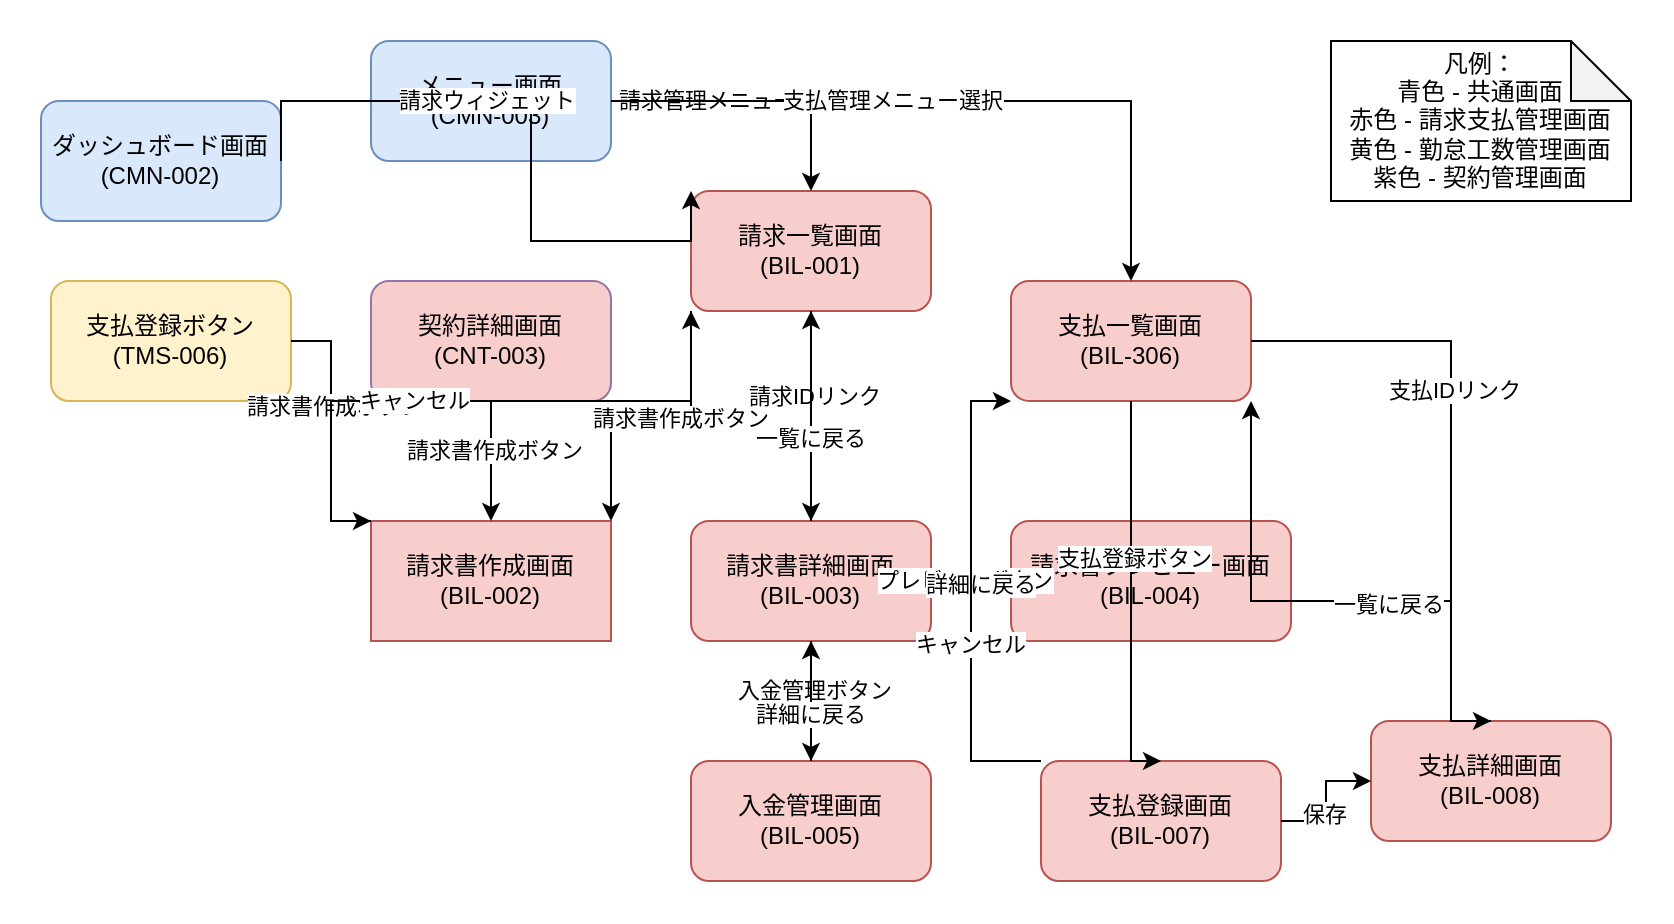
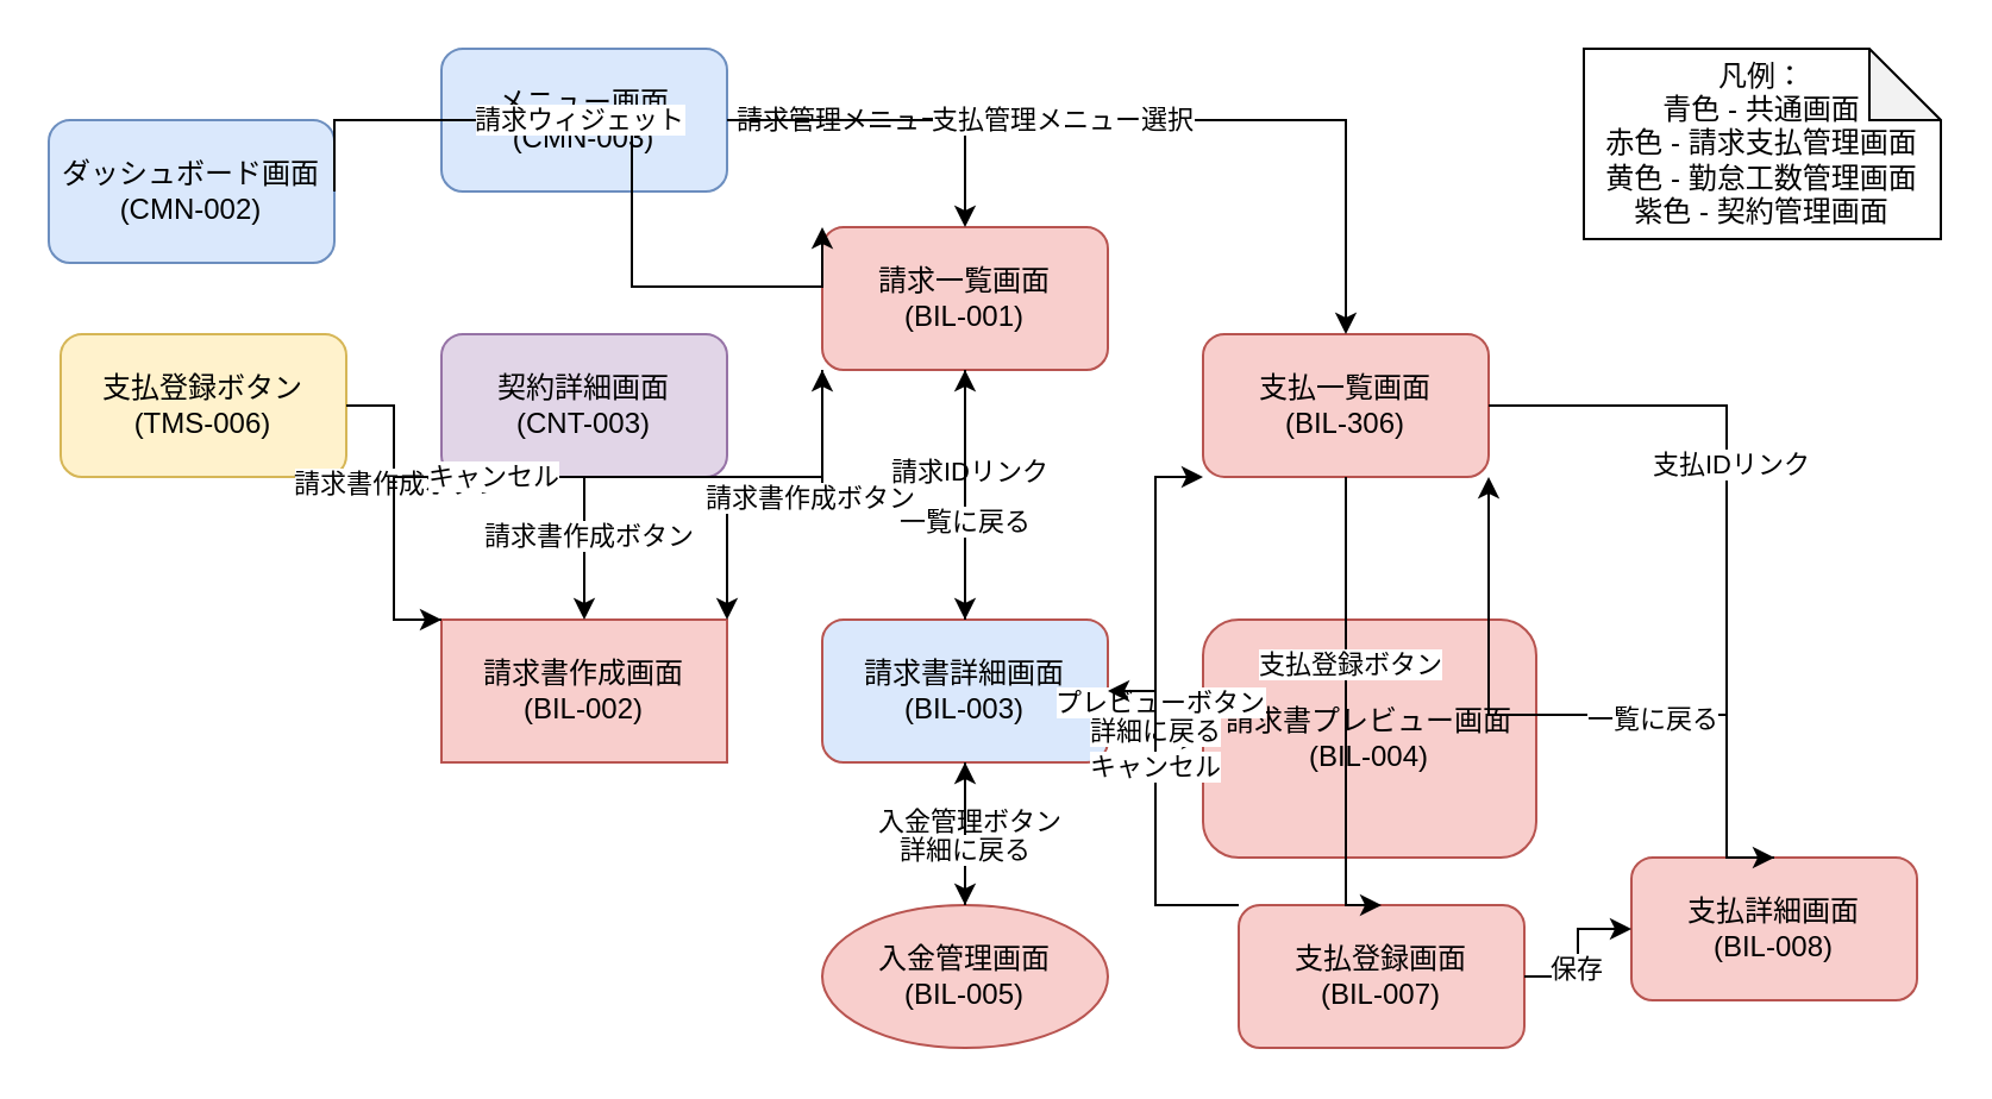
- <mxCell id="5" value="契約詳細画面&#10;(CNT-003)" style="rounded=1;whiteSpace=wrap;html=1;fillColor=#f8cecc;strokeColor=#9673a6;" vertex="1" parent="1"><mxGeometry x="185" y="140" width="120" height="60" as="geometry" /></mxCell>
+ <mxCell id="5" value="契約詳細画面&#10;(CNT-003)" style="rounded=1;whiteSpace=wrap;html=1;fillColor=#e1d5e7;strokeColor=#9673a6;" vertex="1" parent="1"><mxGeometry x="185" y="140" width="120" height="60" as="geometry" /></mxCell>
- <mxCell id="8" value="請求書詳細画面&#10;(BIL-003)" style="rounded=1;whiteSpace=wrap;html=1;fillColor=#f8cecc;strokeColor=#b85450;" vertex="1" parent="1"><mxGeometry x="345" y="260" width="120" height="60" as="geometry" /></mxCell>
+ <mxCell id="8" value="請求書詳細画面&#10;(BIL-003)" style="rounded=1;whiteSpace=wrap;html=1;fillColor=#dae8fc;strokeColor=#b85450;" vertex="1" parent="1"><mxGeometry x="345" y="260" width="120" height="60" as="geometry" /></mxCell>
- <mxCell id="9" value="請求書プレビュー画面&#10;(BIL-004)" style="rounded=1;whiteSpace=wrap;html=1;fillColor=#f8cecc;strokeColor=#b85450;" vertex="1" parent="1"><mxGeometry x="505" y="260" width="140" height="60" as="geometry" /></mxCell>
+ <mxCell id="9" value="請求書プレビュー画面&#10;(BIL-004)" style="rounded=1;whiteSpace=wrap;html=1;fillColor=#f8cecc;strokeColor=#b85450;" vertex="1" parent="1"><mxGeometry x="505" y="260" width="140" height="100" as="geometry" /></mxCell>
- <mxCell id="10" value="入金管理画面&#10;(BIL-005)" style="rounded=1;whiteSpace=wrap;html=1;fillColor=#f8cecc;strokeColor=#b85450;" vertex="1" parent="1"><mxGeometry x="345" y="380" width="120" height="60" as="geometry" /></mxCell>
+ <mxCell id="10" value="入金管理画面&#10;(BIL-005)" style="ellipse;whiteSpace=wrap;html=1;fillColor=#f8cecc;strokeColor=#b85450;" vertex="1" parent="1"><mxGeometry x="345" y="380" width="120" height="60" as="geometry" /></mxCell>
